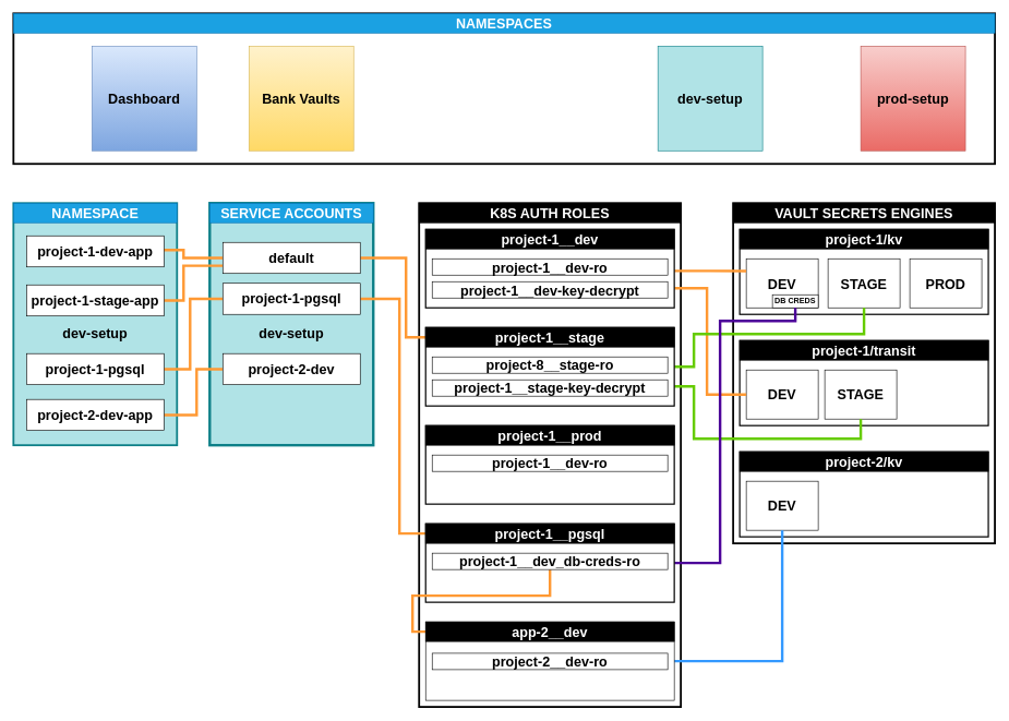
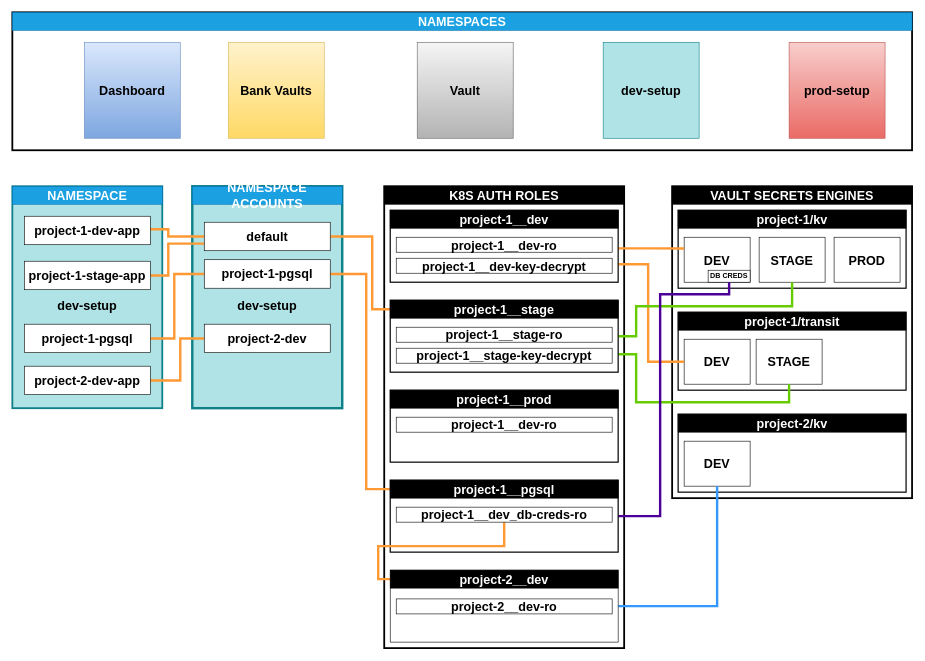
+ <mxCell id="6" value="Vault" style="whiteSpace=wrap;html=1;aspect=fixed;fontStyle=1;fontSize=21;gradientColor=#b3b3b3;fillColor=#f5f5f5;strokeColor=#666666;" vertex="1" parent="1"><mxGeometry x="695" y="70" width="160" height="160" as="geometry" /></mxCell>
- <mxCell id="10" value="SERVICE ACCOUNTS" style="rounded=0;whiteSpace=wrap;html=1;fontStyle=1;fontSize=21;fillColor=#1ba1e2;fontColor=#ffffff;strokeColor=#006EAF;" vertex="1" parent="1"><mxGeometry x="320" y="310" width="250" height="30" as="geometry" /></mxCell>
+ <mxCell id="10" value="NAMESPACE ACCOUNTS" style="rounded=0;whiteSpace=wrap;html=1;fontStyle=1;fontSize=21;fillColor=#1ba1e2;fontColor=#ffffff;strokeColor=#006EAF;" vertex="1" parent="1"><mxGeometry x="320" y="310" width="250" height="30" as="geometry" /></mxCell>
- <mxCell id="51" value="&lt;span class=&quot;pl-s&quot;&gt;&lt;span class=&quot;pl-pds&quot;&gt;&lt;/span&gt;project-8__stage-ro&lt;/span&gt;" style="rounded=0;whiteSpace=wrap;html=1;fontStyle=1;fontSize=21;" vertex="1" parent="1"><mxGeometry x="660" y="545" width="360" height="25" as="geometry" /></mxCell>
+ <mxCell id="51" value="&lt;span class=&quot;pl-s&quot;&gt;&lt;span class=&quot;pl-pds&quot;&gt;&lt;/span&gt;project-1__stage-ro&lt;/span&gt;" style="rounded=0;whiteSpace=wrap;html=1;fontStyle=1;fontSize=21;" vertex="1" parent="1"><mxGeometry x="660" y="545" width="360" height="25" as="geometry" /></mxCell>
- <mxCell id="49" value="app-2__dev" style="rounded=0;whiteSpace=wrap;html=1;fillColor=#000000;fontStyle=1;fontSize=21;fontColor=#FFFFFF;" vertex="1" parent="1"><mxGeometry x="650" y="950" width="380" height="30" as="geometry" /></mxCell>
+ <mxCell id="49" value="project-2__dev" style="rounded=0;whiteSpace=wrap;html=1;fillColor=#000000;fontStyle=1;fontSize=21;fontColor=#FFFFFF;" vertex="1" parent="1"><mxGeometry x="650" y="950" width="380" height="30" as="geometry" /></mxCell>
